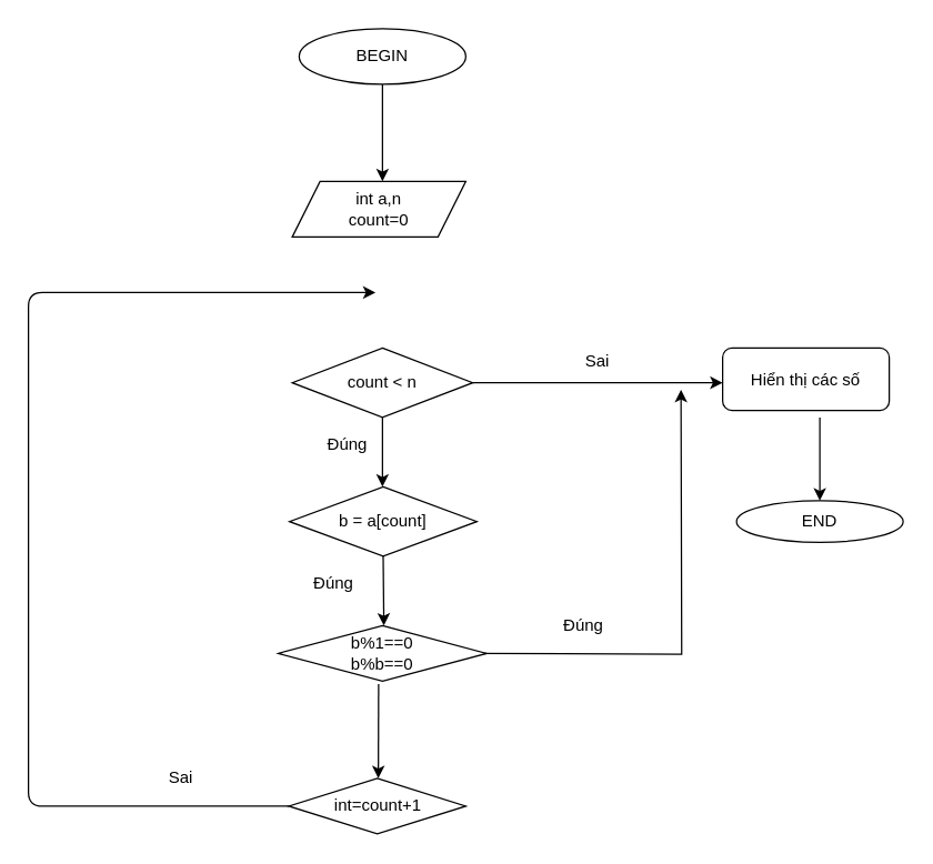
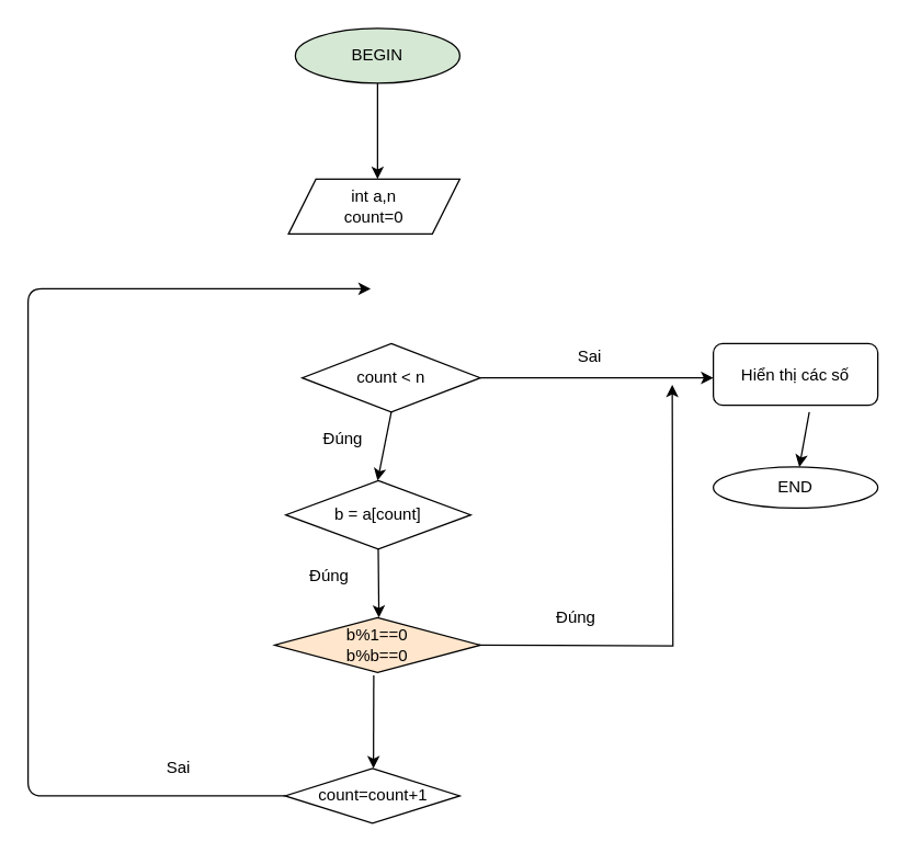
- <mxCell id="2" value="BEGIN" style="ellipse;whiteSpace=wrap;html=1;" parent="1" vertex="1"><mxGeometry x="215" y="20" width="120" height="40" as="geometry" /></mxCell>
+ <mxCell id="2" value="BEGIN" style="ellipse;whiteSpace=wrap;html=1;fillColor=#d5e8d4;" parent="1" vertex="1"><mxGeometry x="215" y="20" width="120" height="40" as="geometry" /></mxCell>
- <mxCell id="5" value="count &amp;lt; n" style="rhombus;whiteSpace=wrap;html=1;" parent="1" vertex="1"><mxGeometry x="210" y="250" width="130" height="50" as="geometry" /></mxCell>
+ <mxCell id="5" value="count &amp;lt; n" style="rhombus;whiteSpace=wrap;html=1;" parent="1" vertex="1"><mxGeometry x="220" y="250" width="130" height="50" as="geometry" /></mxCell>
- <mxCell id="14" value="END" style="ellipse;whiteSpace=wrap;html=1;" parent="1" vertex="1"><mxGeometry x="530" y="360" width="120" height="30" as="geometry" /></mxCell>
+ <mxCell id="14" value="END" style="ellipse;whiteSpace=wrap;html=1;" parent="1" vertex="1"><mxGeometry x="520" y="340" width="120" height="30" as="geometry" /></mxCell>
- <mxCell id="22" value="b%1==0&lt;br&gt;b%b==0" style="rhombus;whiteSpace=wrap;html=1;" vertex="1" parent="1"><mxGeometry x="200" y="450" width="150" height="40" as="geometry" /></mxCell>
+ <mxCell id="22" value="b%1==0&lt;br&gt;b%b==0" style="rhombus;whiteSpace=wrap;html=1;fillColor=#ffe6cc;" vertex="1" parent="1"><mxGeometry x="200" y="450" width="150" height="40" as="geometry" /></mxCell>
- <mxCell id="21" value="int=count+1" style="rhombus;whiteSpace=wrap;html=1;" vertex="1" parent="1"><mxGeometry x="207.5" y="560" width="127.5" height="40" as="geometry" /></mxCell>
+ <mxCell id="21" value="count=count+1" style="rhombus;whiteSpace=wrap;html=1;" vertex="1" parent="1"><mxGeometry x="207.5" y="560" width="127.5" height="40" as="geometry" /></mxCell>
